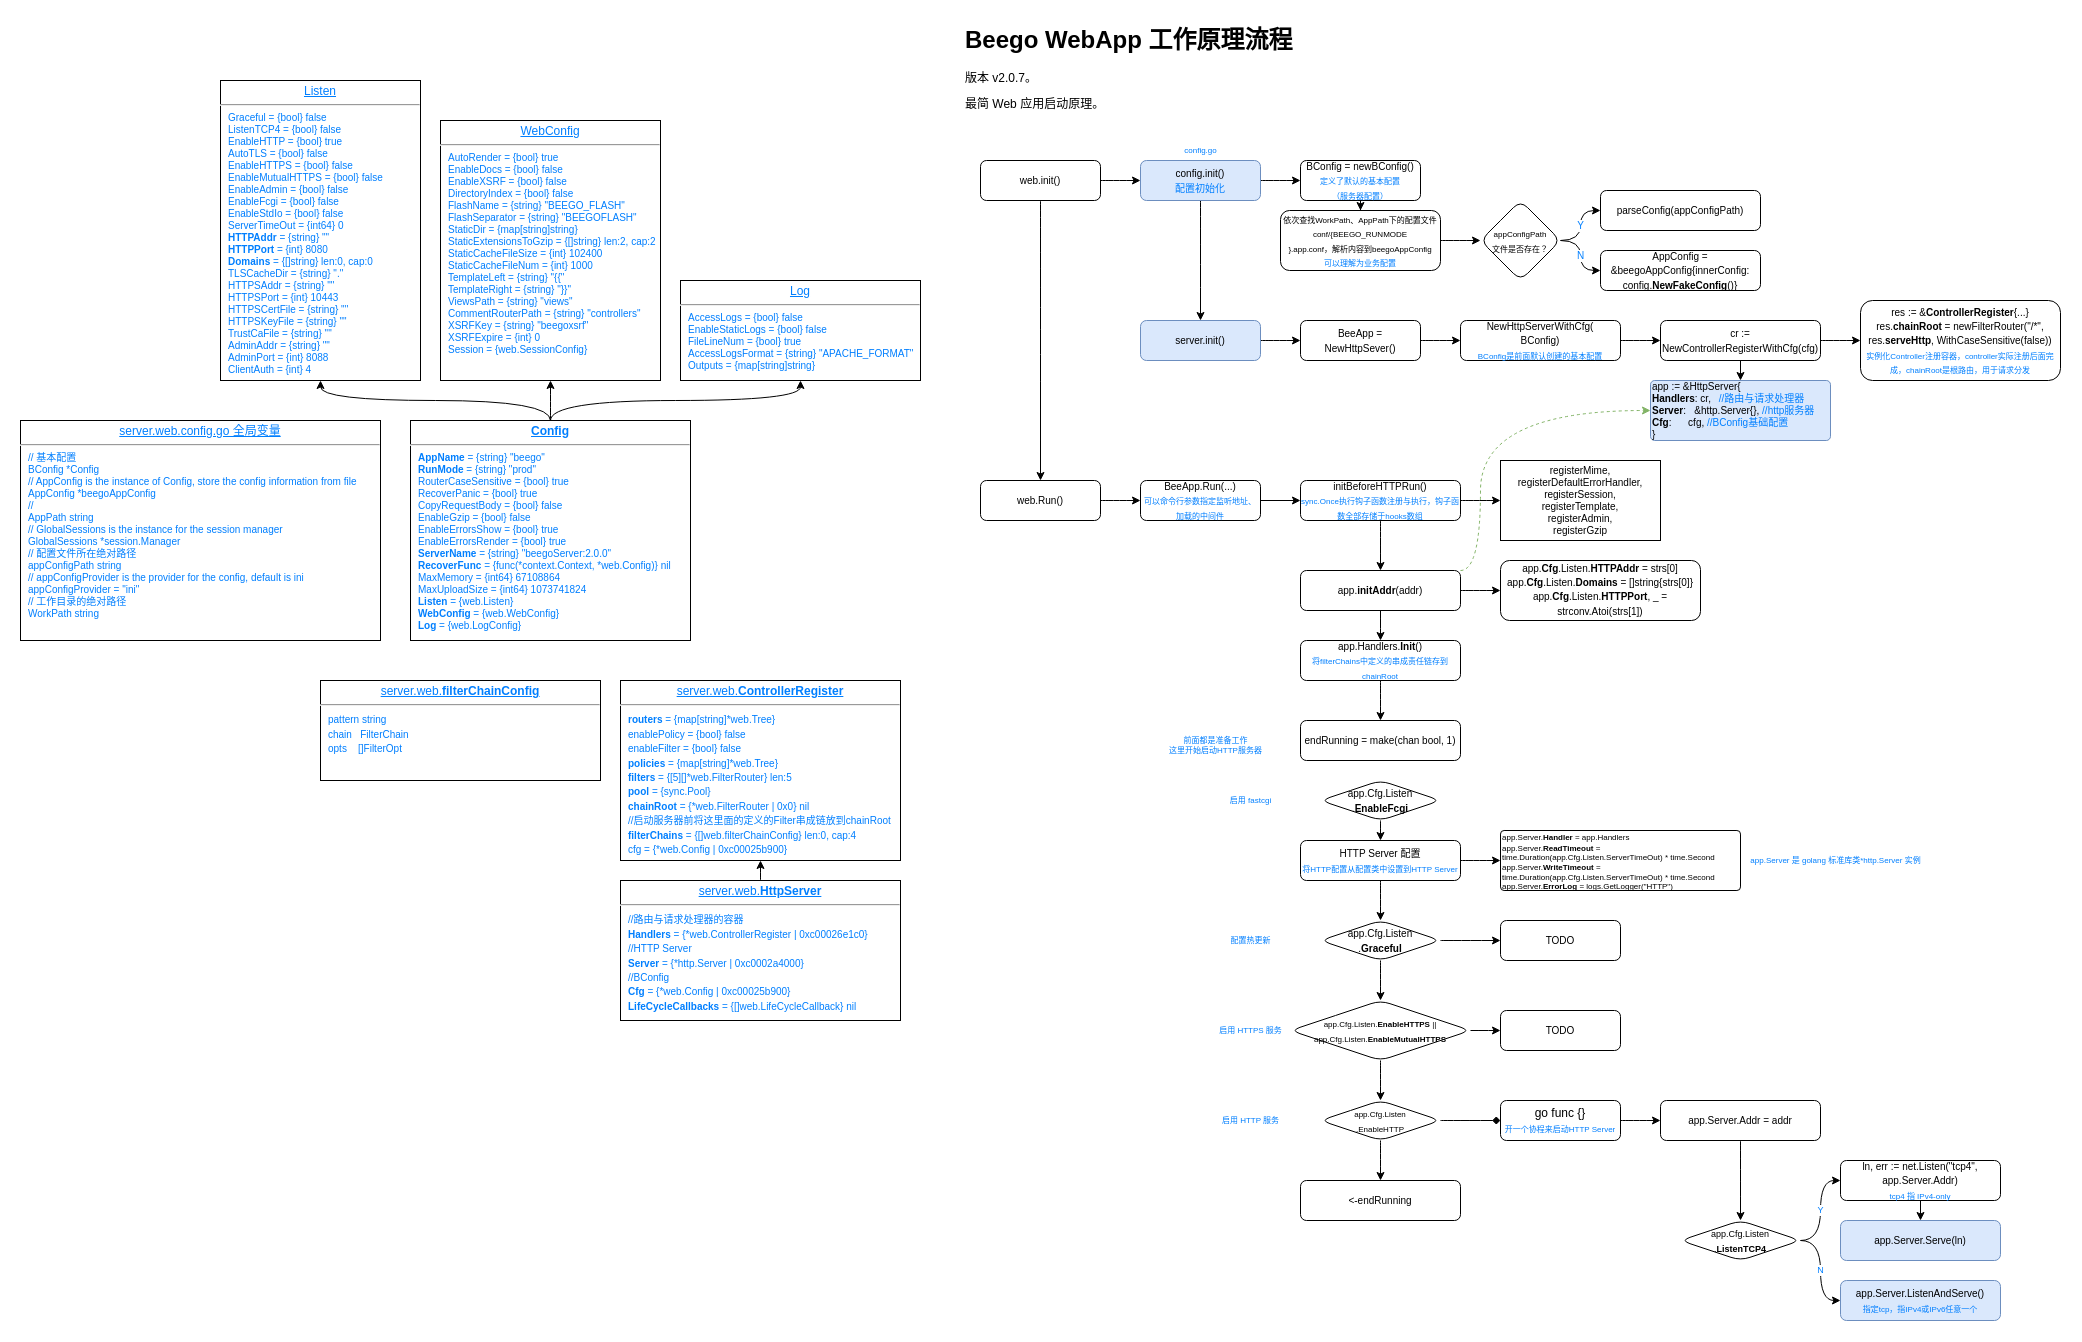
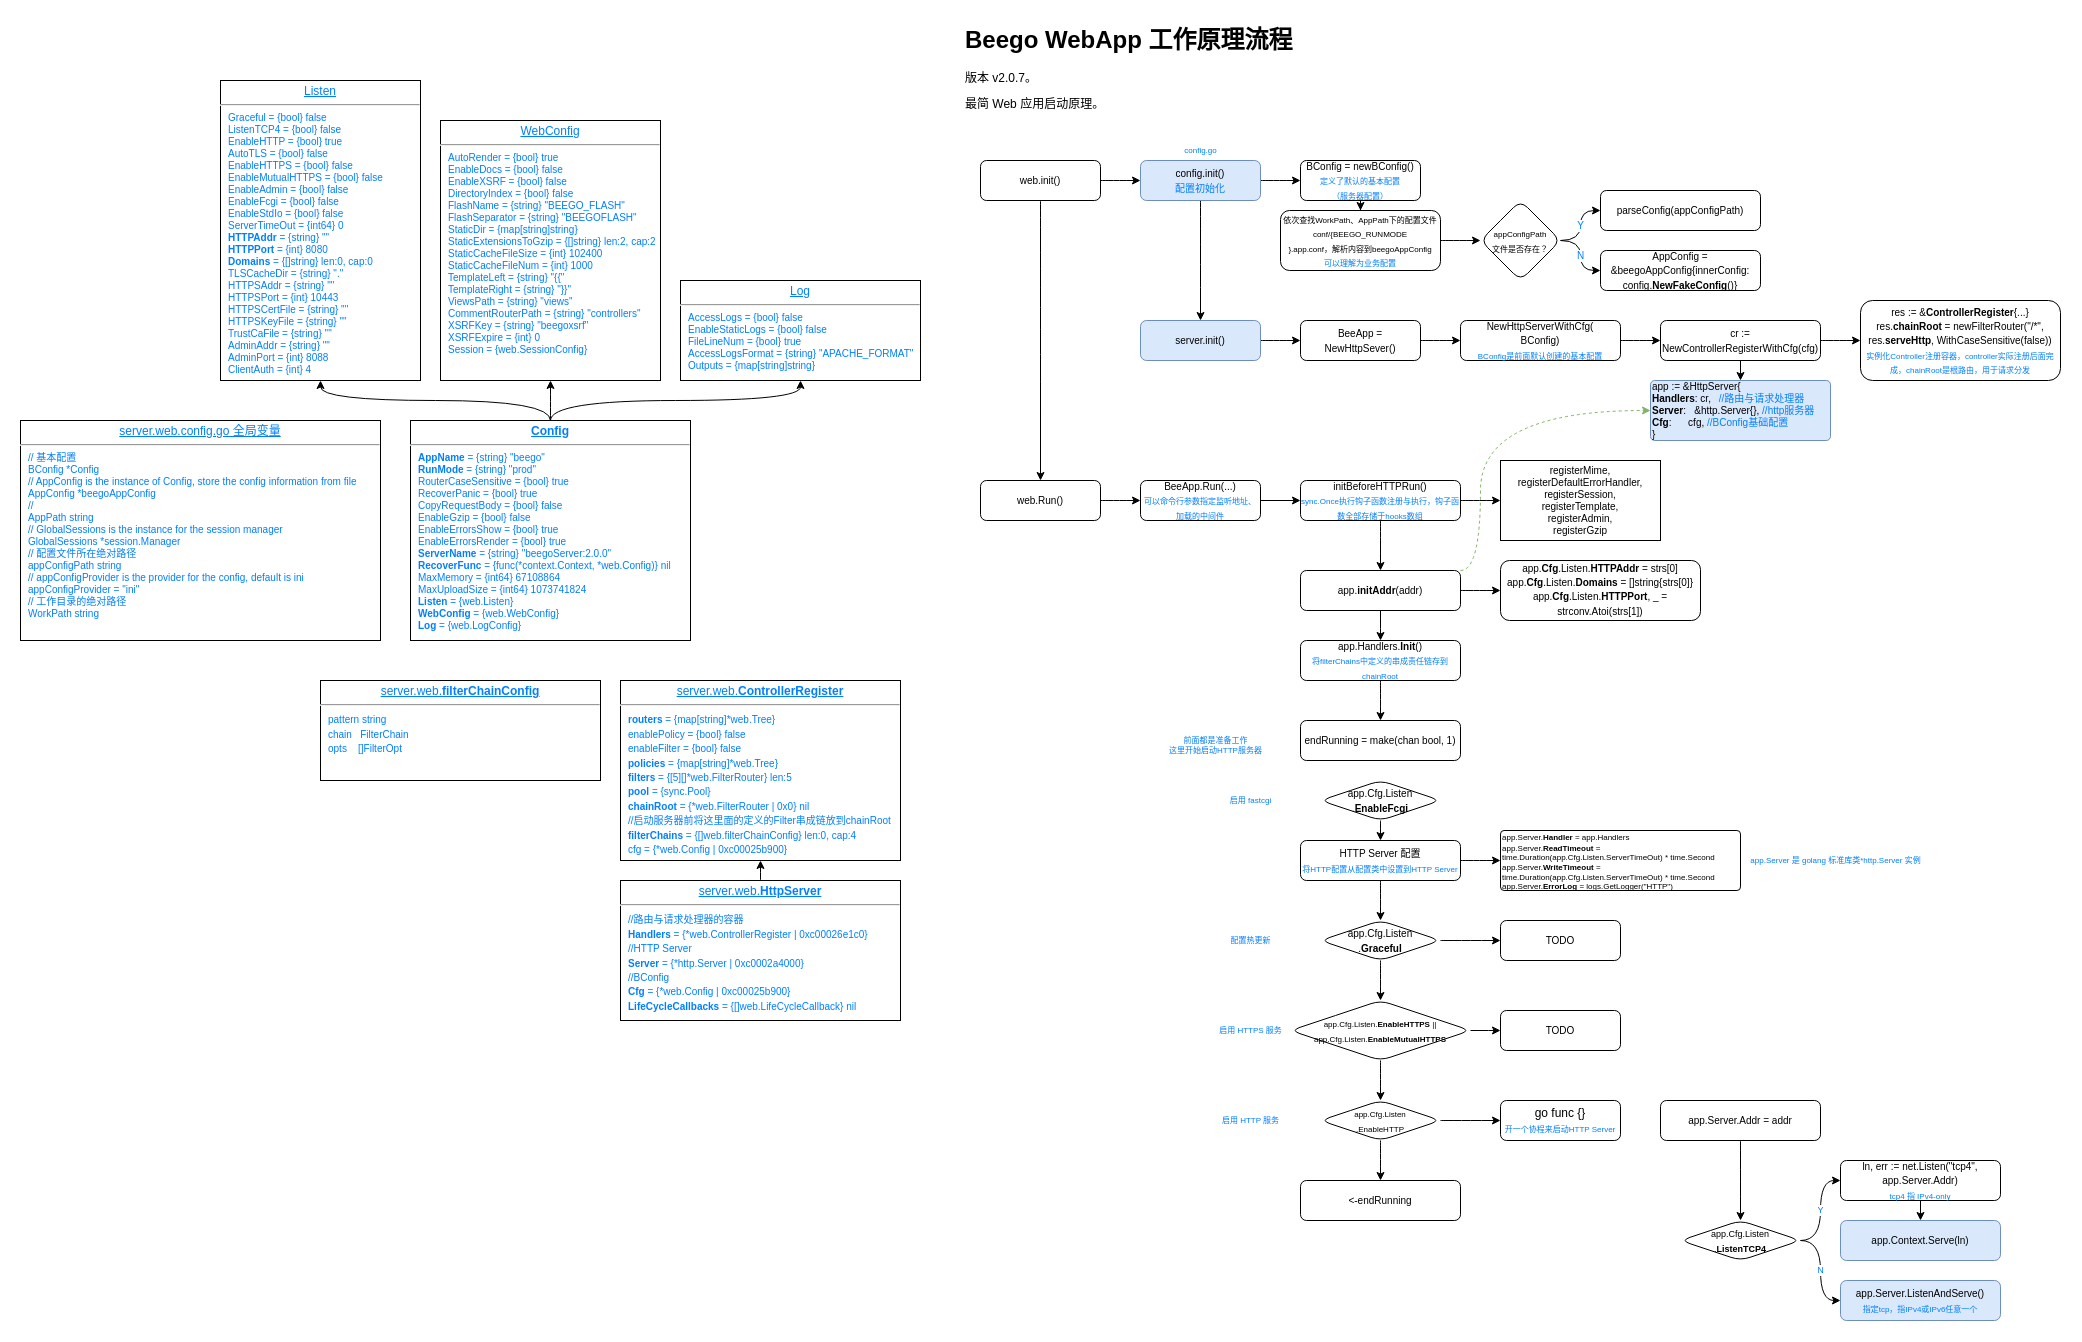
- <mxCell id="74" style="edgeStyle=orthogonalEdgeStyle;curved=1;rounded=0;orthogonalLoop=1;jettySize=auto;html=1;exitX=1;exitY=0.5;exitDx=0;exitDy=0;entryX=0;entryY=0.5;entryDx=0;entryDy=0;fontSize=8;fontColor=#007FFF;endArrow=diamond;" edge="1" parent="1" source="75" target="77"><mxGeometry relative="1" as="geometry" /></mxCell>
+ <mxCell id="74" style="edgeStyle=orthogonalEdgeStyle;curved=1;rounded=0;orthogonalLoop=1;jettySize=auto;html=1;exitX=1;exitY=0.5;exitDx=0;exitDy=0;entryX=0;entryY=0.5;entryDx=0;entryDy=0;fontSize=8;fontColor=#007FFF;" edge="1" parent="1" source="75" target="77"><mxGeometry relative="1" as="geometry" /></mxCell>
- <mxCell id="76" value="" style="edgeStyle=orthogonalEdgeStyle;curved=1;rounded=0;orthogonalLoop=1;jettySize=auto;html=1;fontSize=8;fontColor=#007FFF;" edge="1" parent="1" source="77" target="82"><mxGeometry relative="1" as="geometry" /></mxCell>
- <mxCell id="88" value="&lt;font&gt;&lt;font style=&quot;font-size: 10px&quot;&gt;app.Server.Serve(ln)&lt;/font&gt;&lt;br&gt;&lt;/font&gt;" style="rounded=1;whiteSpace=wrap;html=1;fillColor=#dae8fc;strokeColor=#6c8ebf;" vertex="1" parent="1"><mxGeometry x="1840" y="1220" width="160" height="40" as="geometry" /></mxCell>
+ <mxCell id="88" value="&lt;font&gt;&lt;font style=&quot;font-size: 10px&quot;&gt;app.Context.Serve(ln)&lt;/font&gt;&lt;br&gt;&lt;/font&gt;" style="rounded=1;whiteSpace=wrap;html=1;fillColor=#dae8fc;strokeColor=#6c8ebf;" vertex="1" parent="1"><mxGeometry x="1840" y="1220" width="160" height="40" as="geometry" /></mxCell>
